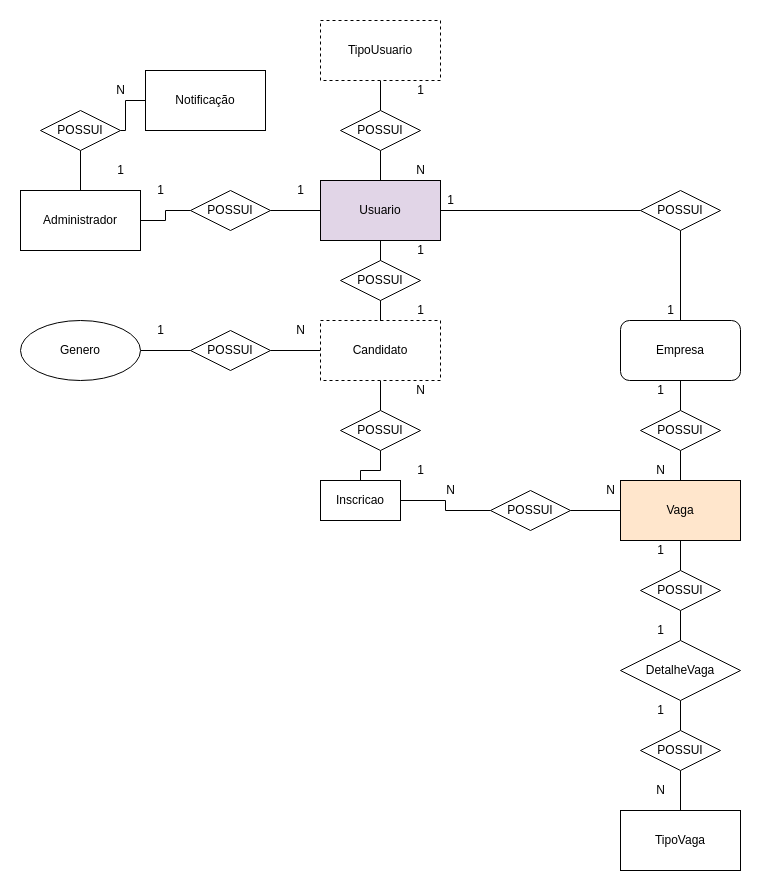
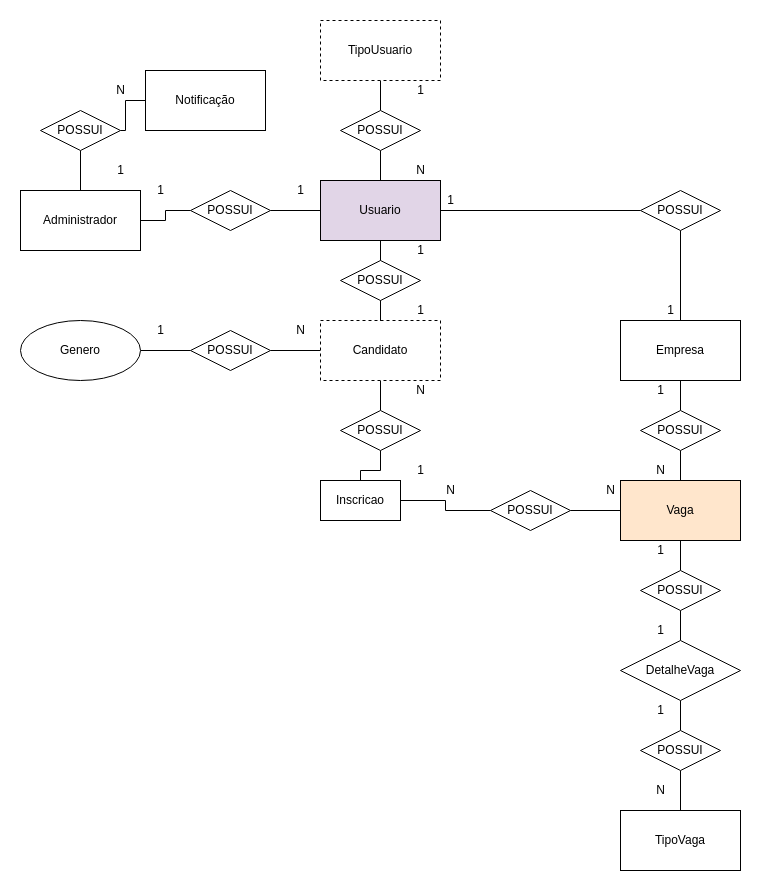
- <mxCell id="16" value="Empresa" style="whiteSpace=wrap;html=1;rounded=1;" parent="1" vertex="1"><mxGeometry x="620" y="320" width="120" height="60" as="geometry" /></mxCell>
+ <mxCell id="16" value="Empresa" style="rounded=0;whiteSpace=wrap;html=1;" parent="1" vertex="1"><mxGeometry x="620" y="320" width="120" height="60" as="geometry" /></mxCell>
